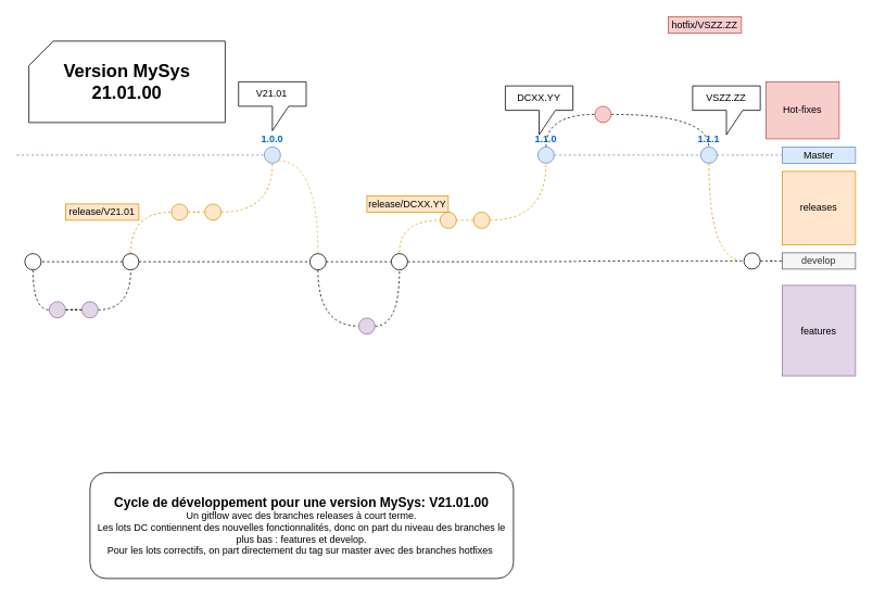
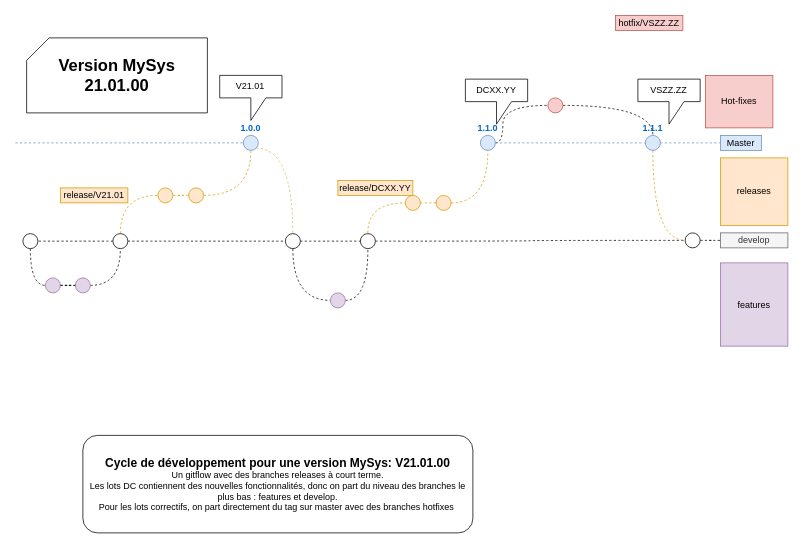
- <mxCell id="37" value="1.1.0" style="ellipse;whiteSpace=wrap;html=1;aspect=fixed;fillColor=#dae8fc;strokeColor=#6c8ebf;fontStyle=1;labelPosition=center;verticalLabelPosition=top;align=center;verticalAlign=bottom;fontColor=#0066CC;direction=east;" parent="1" vertex="1"><mxGeometry x="660" y="180" width="20" height="20" as="geometry" /></mxCell>
+ <mxCell id="37" value="1.1.0" style="ellipse;whiteSpace=wrap;html=1;aspect=fixed;fillColor=#dae8fc;strokeColor=#6c8ebf;fontStyle=1;labelPosition=center;verticalLabelPosition=top;align=center;verticalAlign=bottom;fontColor=#0066CC;direction=east;" parent="1" vertex="1"><mxGeometry x="640" y="180" width="20" height="20" as="geometry" /></mxCell>
- <mxCell id="2" value="Master" style="text;html=1;strokeColor=#6c8ebf;fillColor=#dae8fc;align=center;verticalAlign=middle;whiteSpace=wrap;rounded=0;" parent="1" vertex="1"><mxGeometry x="960" y="180" width="90" height="20" as="geometry" /></mxCell>
+ <mxCell id="2" value="Master" style="text;html=1;strokeColor=#6c8ebf;fillColor=#dae8fc;align=center;verticalAlign=middle;whiteSpace=wrap;rounded=0;" parent="1" vertex="1"><mxGeometry x="960" y="180" width="55" height="20" as="geometry" /></mxCell>
